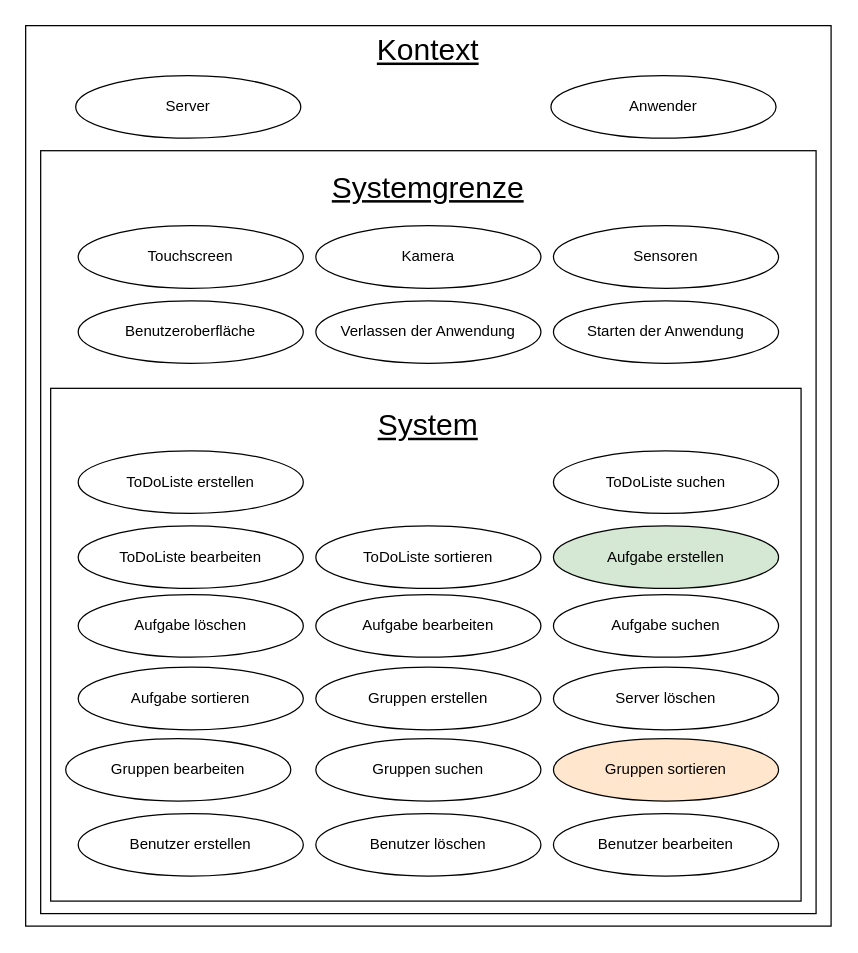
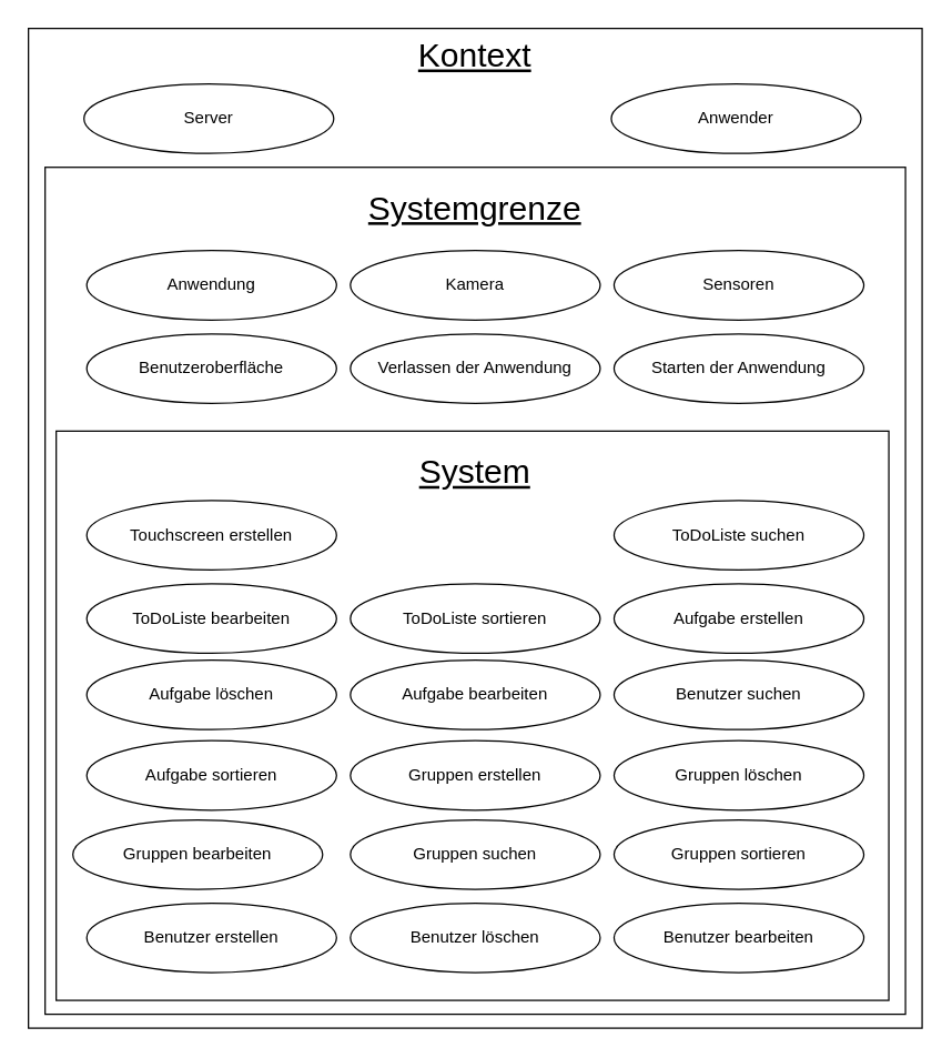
- <mxCell id="7" value="Touchscreen" style="ellipse;whiteSpace=wrap;html=1;" vertex="1" parent="2"><mxGeometry x="42" y="160" width="180" height="50" as="geometry" /></mxCell>
+ <mxCell id="7" value="Anwendung" style="ellipse;whiteSpace=wrap;html=1;" vertex="1" parent="2"><mxGeometry x="42" y="160" width="180" height="50" as="geometry" /></mxCell>
- <mxCell id="17" value="ToDoListe erstellen" style="ellipse;whiteSpace=wrap;html=1;" vertex="1" parent="2"><mxGeometry x="42" y="340" width="180" height="50" as="geometry" /></mxCell>
+ <mxCell id="17" value="Touchscreen erstellen" style="ellipse;whiteSpace=wrap;html=1;" vertex="1" parent="2"><mxGeometry x="42" y="340" width="180" height="50" as="geometry" /></mxCell>
- <mxCell id="22" value="Aufgabe erstellen" style="ellipse;whiteSpace=wrap;html=1;fillColor=#d5e8d4;" vertex="1" parent="2"><mxGeometry x="422" y="400" width="180" height="50" as="geometry" /></mxCell>
+ <mxCell id="22" value="Aufgabe erstellen" style="ellipse;whiteSpace=wrap;html=1;" vertex="1" parent="2"><mxGeometry x="422" y="400" width="180" height="50" as="geometry" /></mxCell>
- <mxCell id="24" value="Aufgabe suchen" style="ellipse;whiteSpace=wrap;html=1;" vertex="1" parent="2"><mxGeometry x="422" y="455" width="180" height="50" as="geometry" /></mxCell>
+ <mxCell id="24" value="Benutzer suchen" style="ellipse;whiteSpace=wrap;html=1;" vertex="1" parent="2"><mxGeometry x="422" y="455" width="180" height="50" as="geometry" /></mxCell>
- <mxCell id="27" value="Server löschen" style="ellipse;whiteSpace=wrap;html=1;" vertex="1" parent="2"><mxGeometry x="422" y="513" width="180" height="50" as="geometry" /></mxCell>
+ <mxCell id="27" value="Gruppen löschen" style="ellipse;whiteSpace=wrap;html=1;" vertex="1" parent="2"><mxGeometry x="422" y="513" width="180" height="50" as="geometry" /></mxCell>
- <mxCell id="30" value="Gruppen sortieren" style="ellipse;whiteSpace=wrap;html=1;fillColor=#ffe6cc;" vertex="1" parent="2"><mxGeometry x="422" y="570" width="180" height="50" as="geometry" /></mxCell>
+ <mxCell id="30" value="Gruppen sortieren" style="ellipse;whiteSpace=wrap;html=1;" vertex="1" parent="2"><mxGeometry x="422" y="570" width="180" height="50" as="geometry" /></mxCell>
